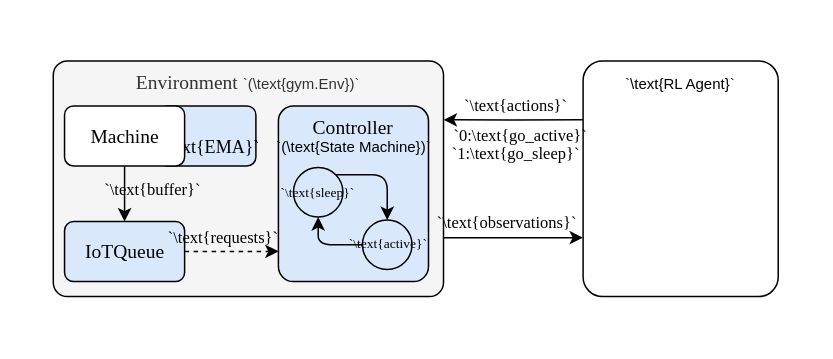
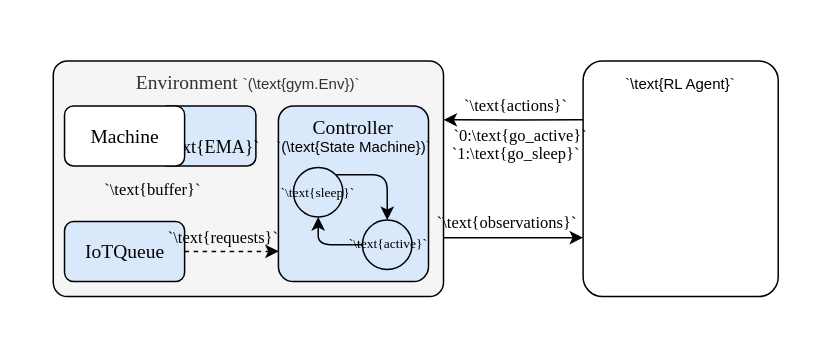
- <mxCell id="6" style="edgeStyle=orthogonalEdgeStyle;rounded=0;orthogonalLoop=1;jettySize=auto;html=1;exitX=0.5;exitY=1;exitDx=0;exitDy=0;entryX=0.5;entryY=0;entryDx=0;entryDy=0;" parent="2" source="28" target="8" edge="1"><mxGeometry relative="1" as="geometry" /></mxCell>
